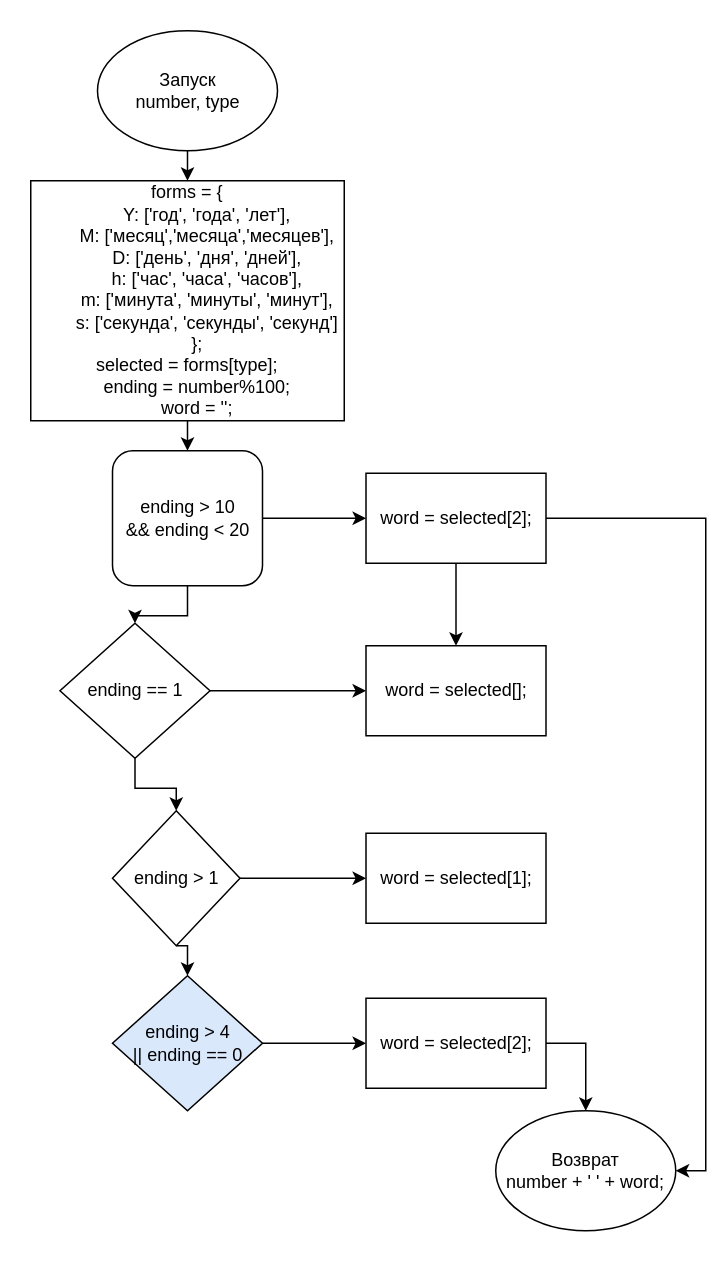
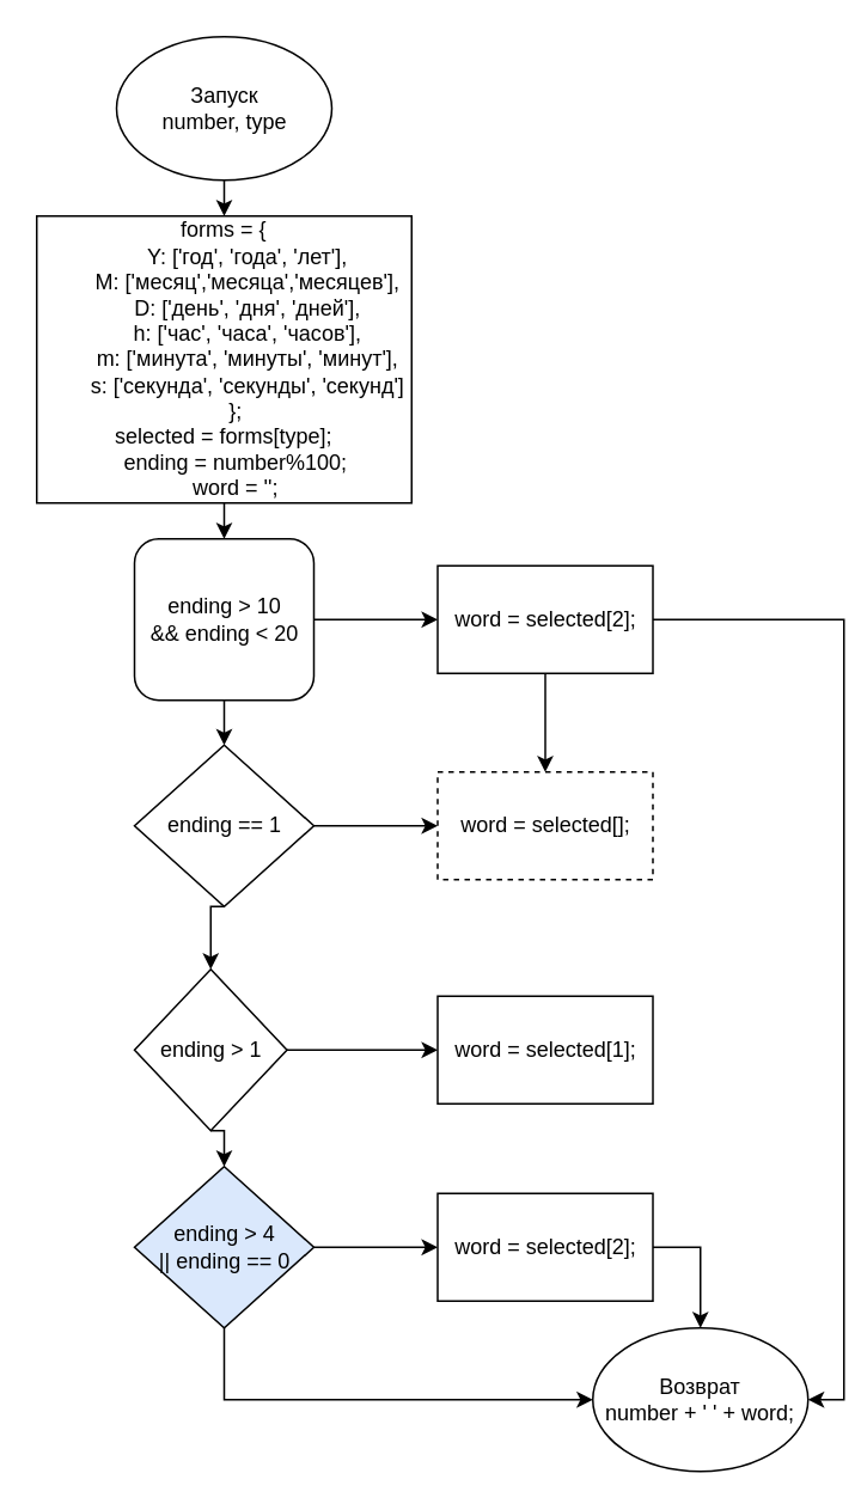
- <mxCell id="14" value="ending == 1" style="rhombus;whiteSpace=wrap;html=1;" vertex="1" parent="1"><mxGeometry x="39.5" y="415" width="100" height="90" as="geometry" /></mxCell>
+ <mxCell id="14" value="ending == 1" style="rhombus;whiteSpace=wrap;html=1;" vertex="1" parent="1"><mxGeometry x="74.5" y="415" width="100" height="90" as="geometry" /></mxCell>
- <mxCell id="22" value="word = selected[];" style="rounded=0;whiteSpace=wrap;html=1;" vertex="1" parent="1"><mxGeometry x="243.5" y="430" width="120" height="60" as="geometry" /></mxCell>
+ <mxCell id="22" value="word = selected[];" style="rounded=0;whiteSpace=wrap;html=1;dashed=1;" vertex="1" parent="1"><mxGeometry x="243.5" y="430" width="120" height="60" as="geometry" /></mxCell>
+ <mxCell id="18" style="edgeStyle=orthogonalEdgeStyle;rounded=0;orthogonalLoop=1;jettySize=auto;html=1;exitX=0.5;exitY=1;exitDx=0;exitDy=0;entryX=0;entryY=0.5;entryDx=0;entryDy=0;" edge="1" parent="1" source="20" target="21"><mxGeometry relative="1" as="geometry" /></mxCell>
